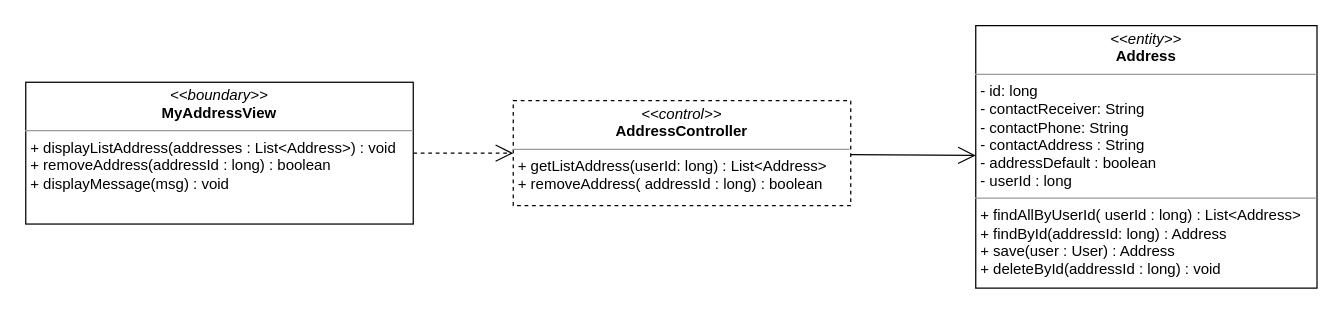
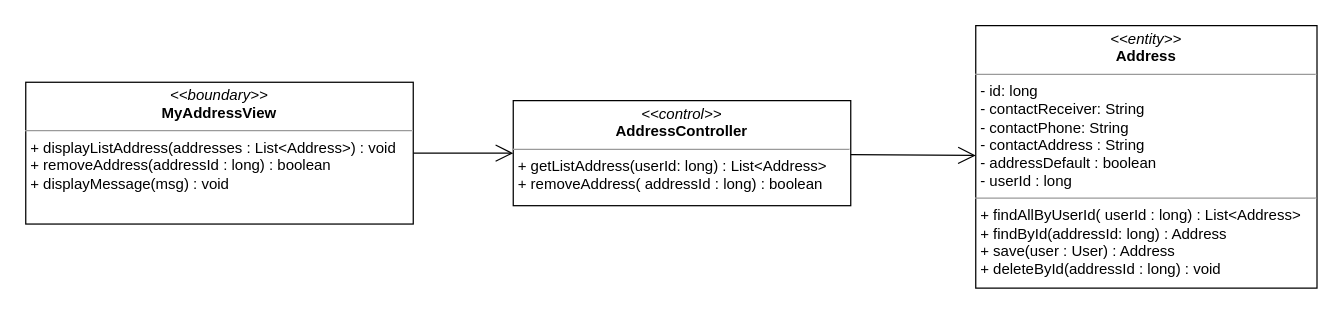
- <mxCell id="2" value="" style="endArrow=open;endFill=1;endSize=12;html=1;dashed=1;" parent="1" source="6" target="4" edge="1"><mxGeometry width="160" relative="1" as="geometry"><mxPoint x="430" y="78.285" as="sourcePoint" /><mxPoint x="530" y="87.5" as="targetPoint" /></mxGeometry></mxCell>
+ <mxCell id="2" value="" style="endArrow=open;endFill=1;endSize=12;html=1;" parent="1" source="6" target="4" edge="1"><mxGeometry width="160" relative="1" as="geometry"><mxPoint x="430" y="78.285" as="sourcePoint" /><mxPoint x="530" y="87.5" as="targetPoint" /></mxGeometry></mxCell>
- <mxCell id="4" value="&lt;p style=&quot;margin: 0px ; margin-top: 4px ; text-align: center&quot;&gt;&lt;i&gt;&amp;lt;&amp;lt;control&amp;gt;&amp;gt;&lt;/i&gt;&lt;br&gt;&lt;b&gt;AddressController&lt;/b&gt;&lt;br&gt;&lt;/p&gt;&lt;hr size=&quot;1&quot;&gt;&lt;p style=&quot;margin: 0px ; margin-left: 4px&quot;&gt;&lt;/p&gt;&lt;p style=&quot;margin: 0px 0px 0px 4px&quot;&gt;+ getListAddress(userId: long) : List&amp;lt;Address&amp;gt;&lt;/p&gt;&lt;p style=&quot;margin: 0px 0px 0px 4px&quot;&gt;+ removeAddress( addressId : long) : boolean&lt;/p&gt;" style="verticalAlign=top;align=left;overflow=fill;fontSize=12;fontFamily=Helvetica;html=1;dashed=1;" parent="1" vertex="1"><mxGeometry x="410" y="80" width="270" height="84.05" as="geometry" /></mxCell>
+ <mxCell id="4" value="&lt;p style=&quot;margin: 0px ; margin-top: 4px ; text-align: center&quot;&gt;&lt;i&gt;&amp;lt;&amp;lt;control&amp;gt;&amp;gt;&lt;/i&gt;&lt;br&gt;&lt;b&gt;AddressController&lt;/b&gt;&lt;br&gt;&lt;/p&gt;&lt;hr size=&quot;1&quot;&gt;&lt;p style=&quot;margin: 0px ; margin-left: 4px&quot;&gt;&lt;/p&gt;&lt;p style=&quot;margin: 0px 0px 0px 4px&quot;&gt;+ getListAddress(userId: long) : List&amp;lt;Address&amp;gt;&lt;/p&gt;&lt;p style=&quot;margin: 0px 0px 0px 4px&quot;&gt;+ removeAddress( addressId : long) : boolean&lt;/p&gt;" style="verticalAlign=top;align=left;overflow=fill;fontSize=12;fontFamily=Helvetica;html=1;" parent="1" vertex="1"><mxGeometry x="410" y="80" width="270" height="84.05" as="geometry" /></mxCell>
